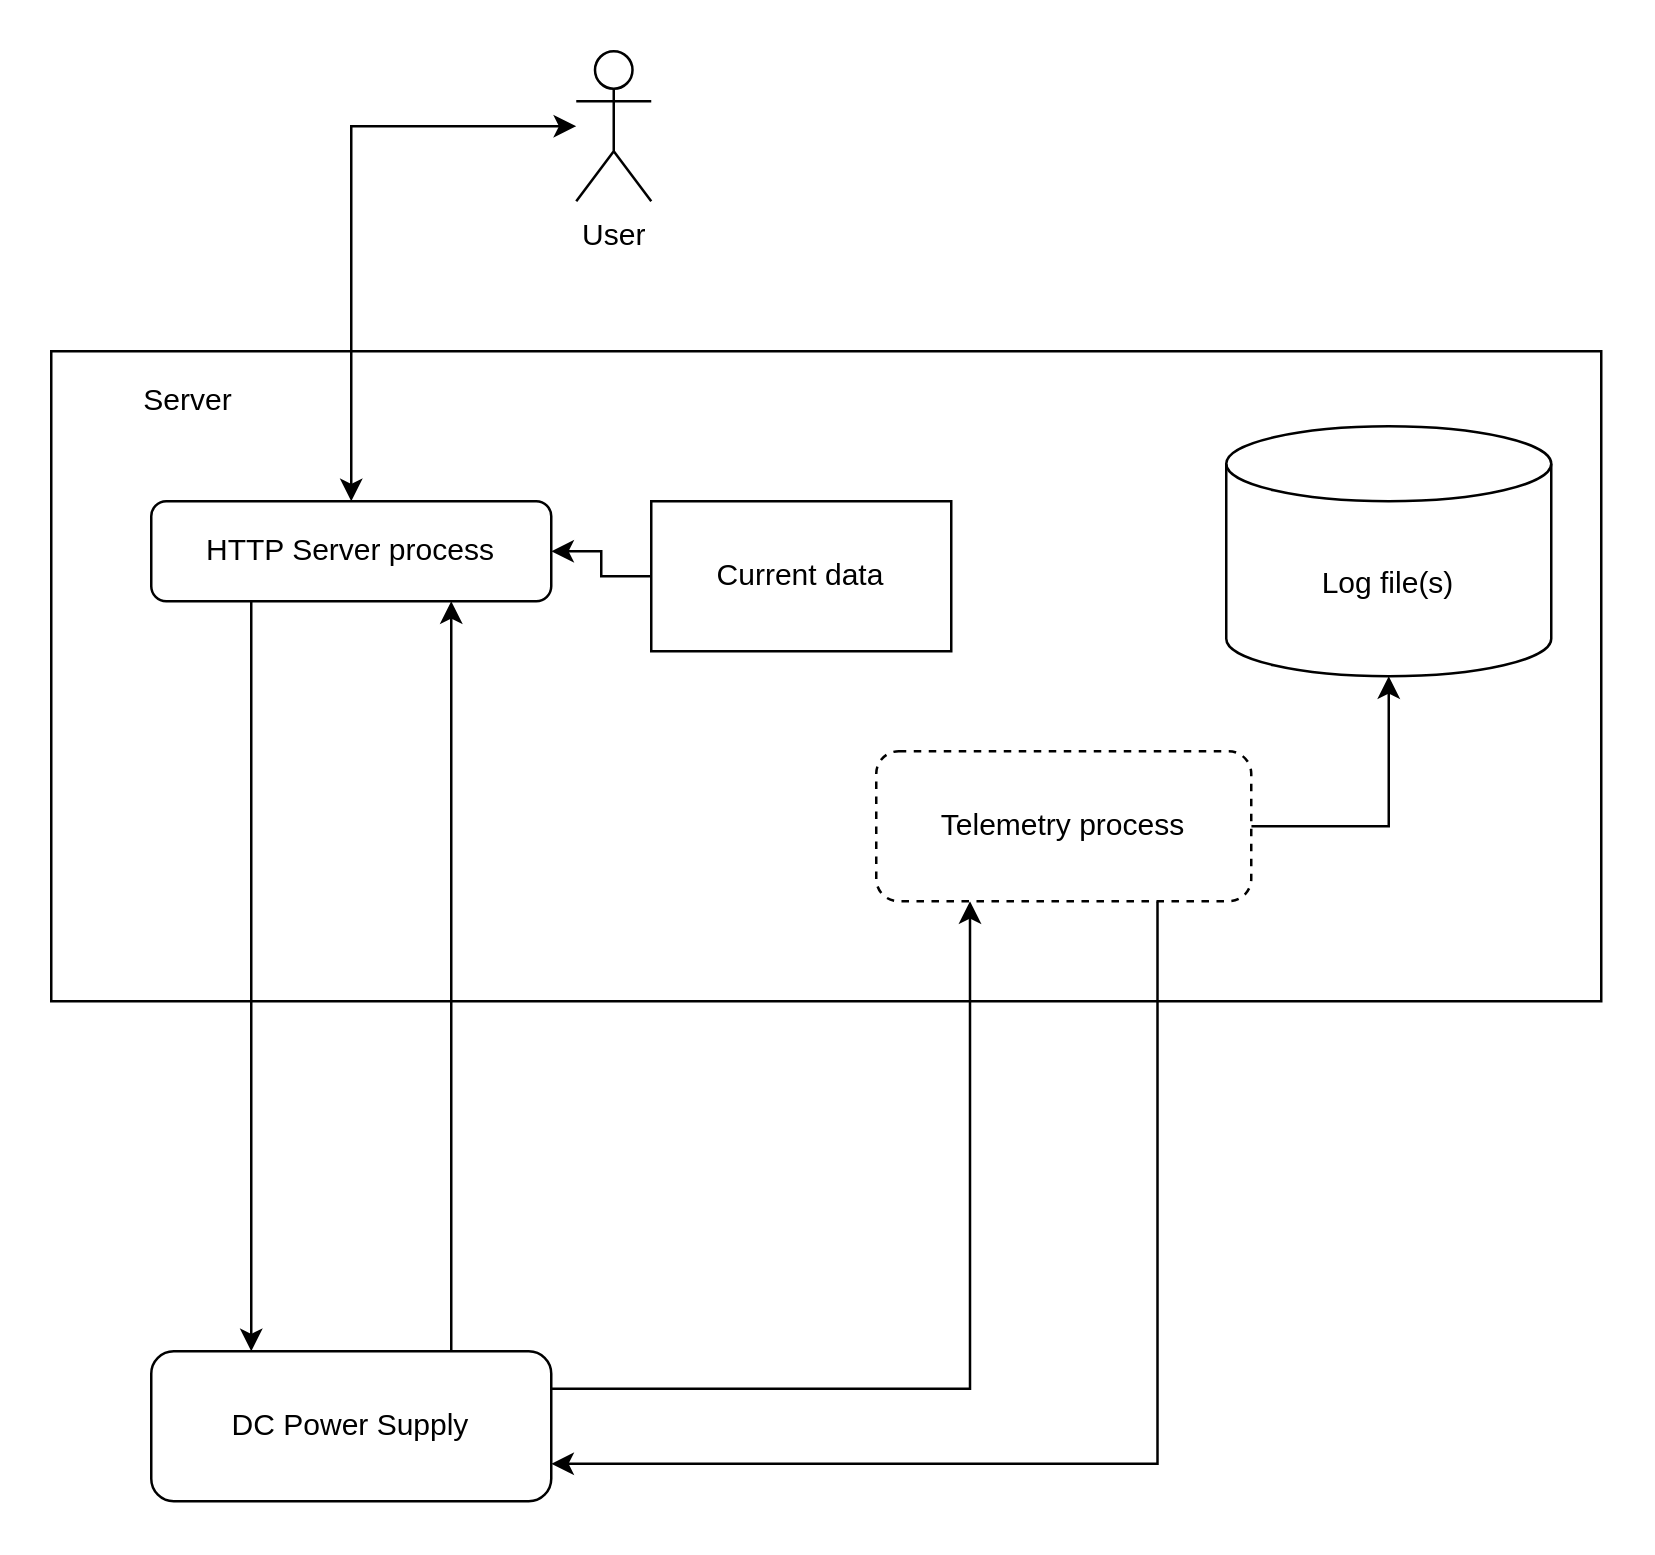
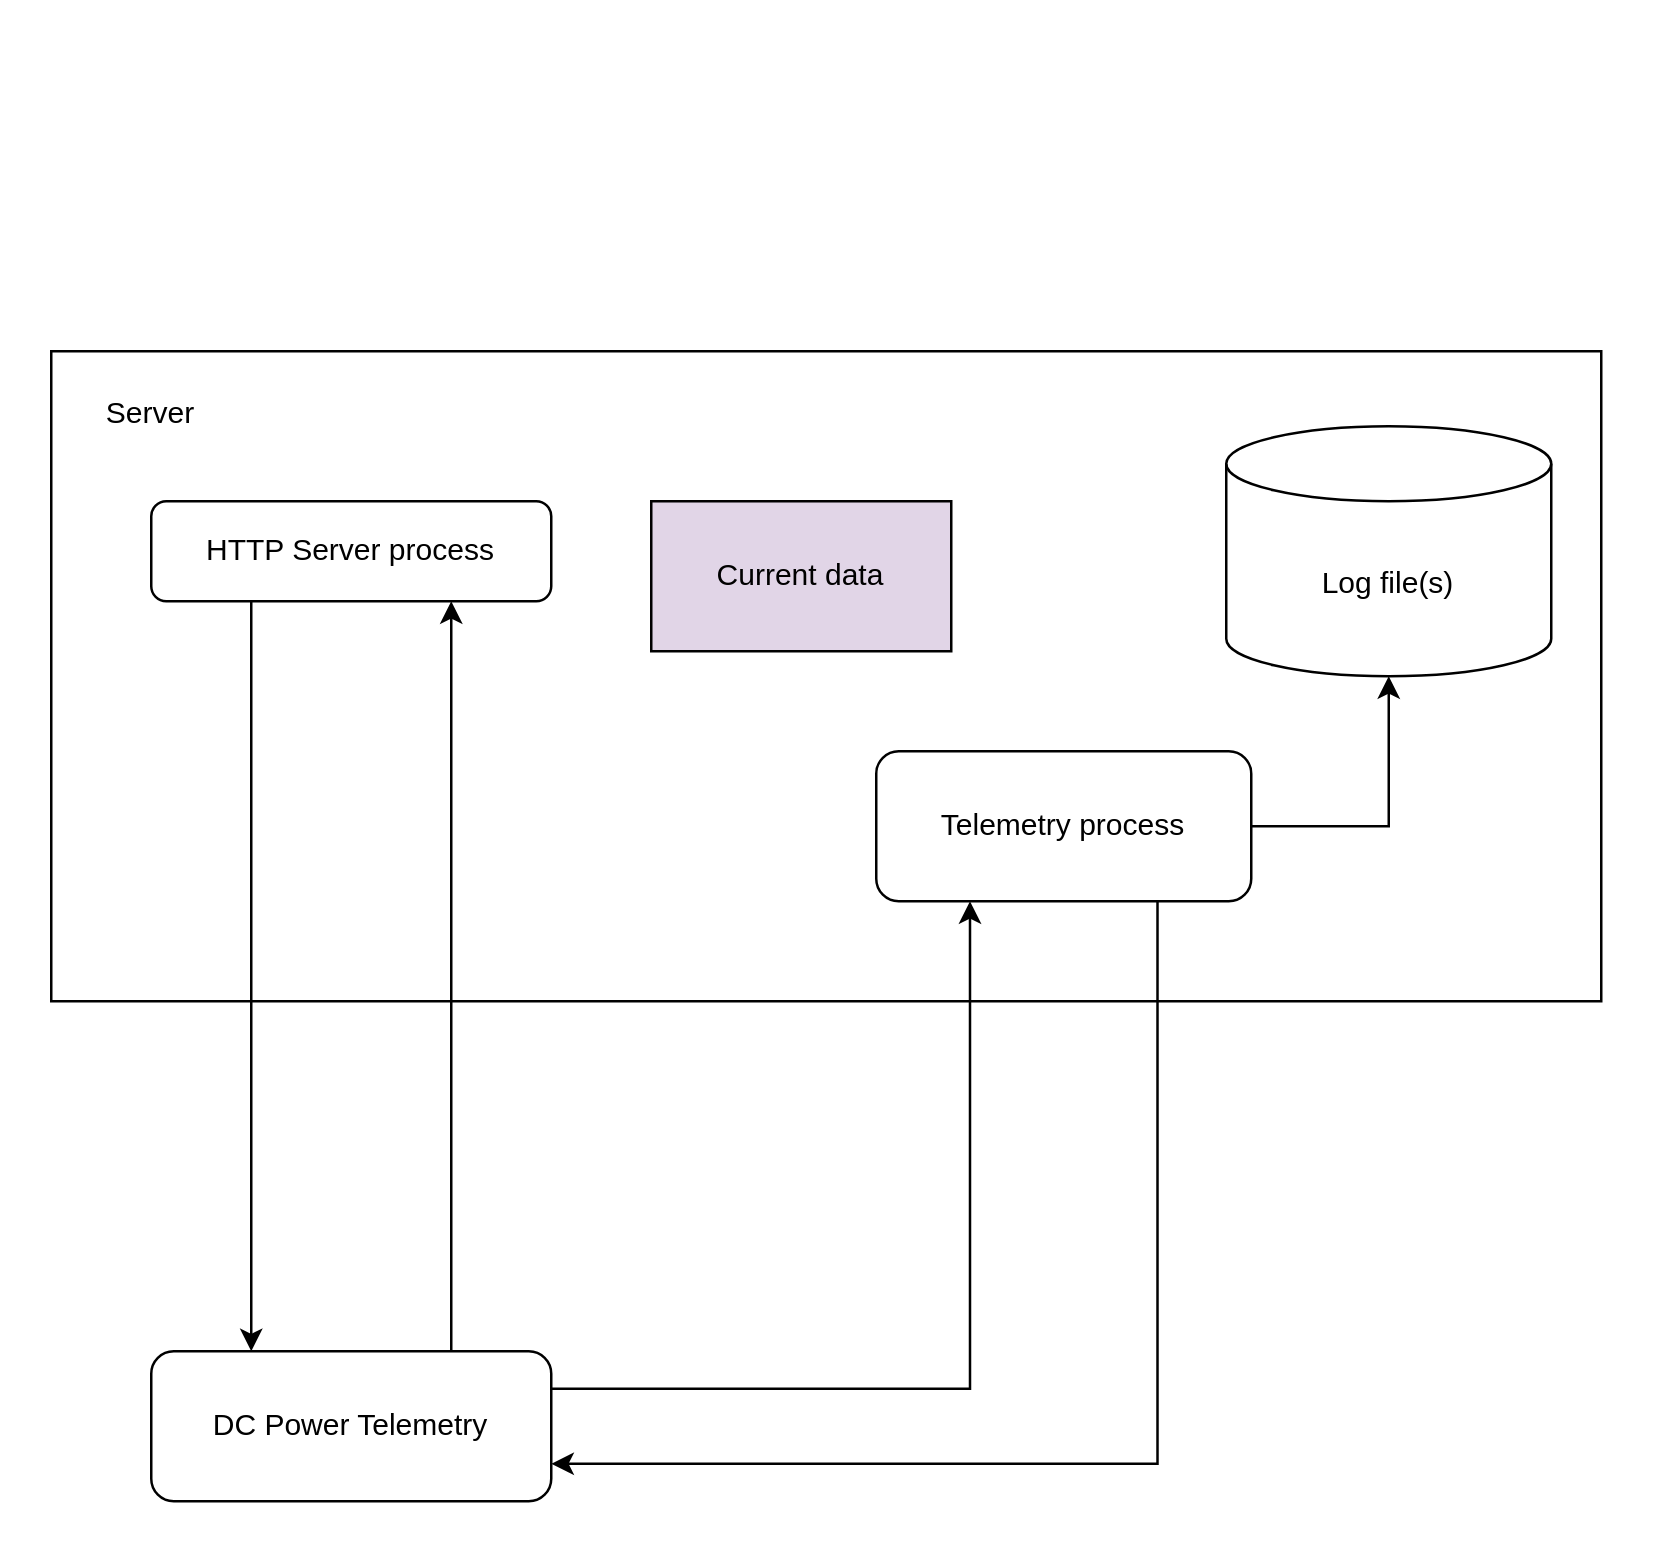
- <mxCell id="4" value="User" style="shape=umlActor;verticalLabelPosition=bottom;verticalAlign=top;html=1;outlineConnect=0;" vertex="1" parent="1"><mxGeometry x="230" y="20" width="30" height="60" as="geometry" /></mxCell>
- <mxCell id="3" style="edgeStyle=orthogonalEdgeStyle;rounded=0;orthogonalLoop=1;jettySize=auto;html=1;entryX=0.5;entryY=0;entryDx=0;entryDy=0;startArrow=classic;startFill=1;" edge="1" parent="1" source="4" target="6"><mxGeometry relative="1" as="geometry" /></mxCell>
- <mxCell id="16" value="Server" style="text;html=1;strokeColor=none;fillColor=none;align=center;verticalAlign=middle;whiteSpace=wrap;rounded=0;" vertex="1" parent="1"><mxGeometry x="45" y="145" width="60" height="30" as="geometry" /></mxCell>
+ <mxCell id="16" value="Server" style="text;html=1;strokeColor=none;fillColor=none;align=center;verticalAlign=middle;whiteSpace=wrap;rounded=0;" vertex="1" parent="1"><mxGeometry x="30" y="150" width="60" height="30" as="geometry" /></mxCell>
- <mxCell id="13" style="edgeStyle=orthogonalEdgeStyle;rounded=0;orthogonalLoop=1;jettySize=auto;html=1;entryX=1;entryY=0.5;entryDx=0;entryDy=0;exitX=0;exitY=0.5;exitDx=0;exitDy=0;" edge="1" parent="1" source="14" target="6"><mxGeometry relative="1" as="geometry"><mxPoint x="260" y="360" as="sourcePoint" /></mxGeometry></mxCell>
- <mxCell id="14" value="Current data" style="rounded=0;whiteSpace=wrap;html=1;" vertex="1" parent="1"><mxGeometry x="260" y="200" width="120" height="60" as="geometry" /></mxCell>
+ <mxCell id="14" value="Current data" style="rounded=0;whiteSpace=wrap;html=1;fillColor=#e1d5e7;" vertex="1" parent="1"><mxGeometry x="260" y="200" width="120" height="60" as="geometry" /></mxCell>
- <mxCell id="12" value="Telemetry process" style="rounded=1;whiteSpace=wrap;html=1;dashed=1;" vertex="1" parent="1"><mxGeometry x="350" y="300" width="150" height="60" as="geometry" /></mxCell>
+ <mxCell id="12" value="Telemetry process" style="rounded=1;whiteSpace=wrap;html=1;" vertex="1" parent="1"><mxGeometry x="350" y="300" width="150" height="60" as="geometry" /></mxCell>
- <mxCell id="9" value="DC Power Supply" style="rounded=1;whiteSpace=wrap;html=1;" vertex="1" parent="1"><mxGeometry x="60" y="540" width="160" height="60" as="geometry" /></mxCell>
+ <mxCell id="9" value="DC Power Telemetry" style="rounded=1;whiteSpace=wrap;html=1;" vertex="1" parent="1"><mxGeometry x="60" y="540" width="160" height="60" as="geometry" /></mxCell>
